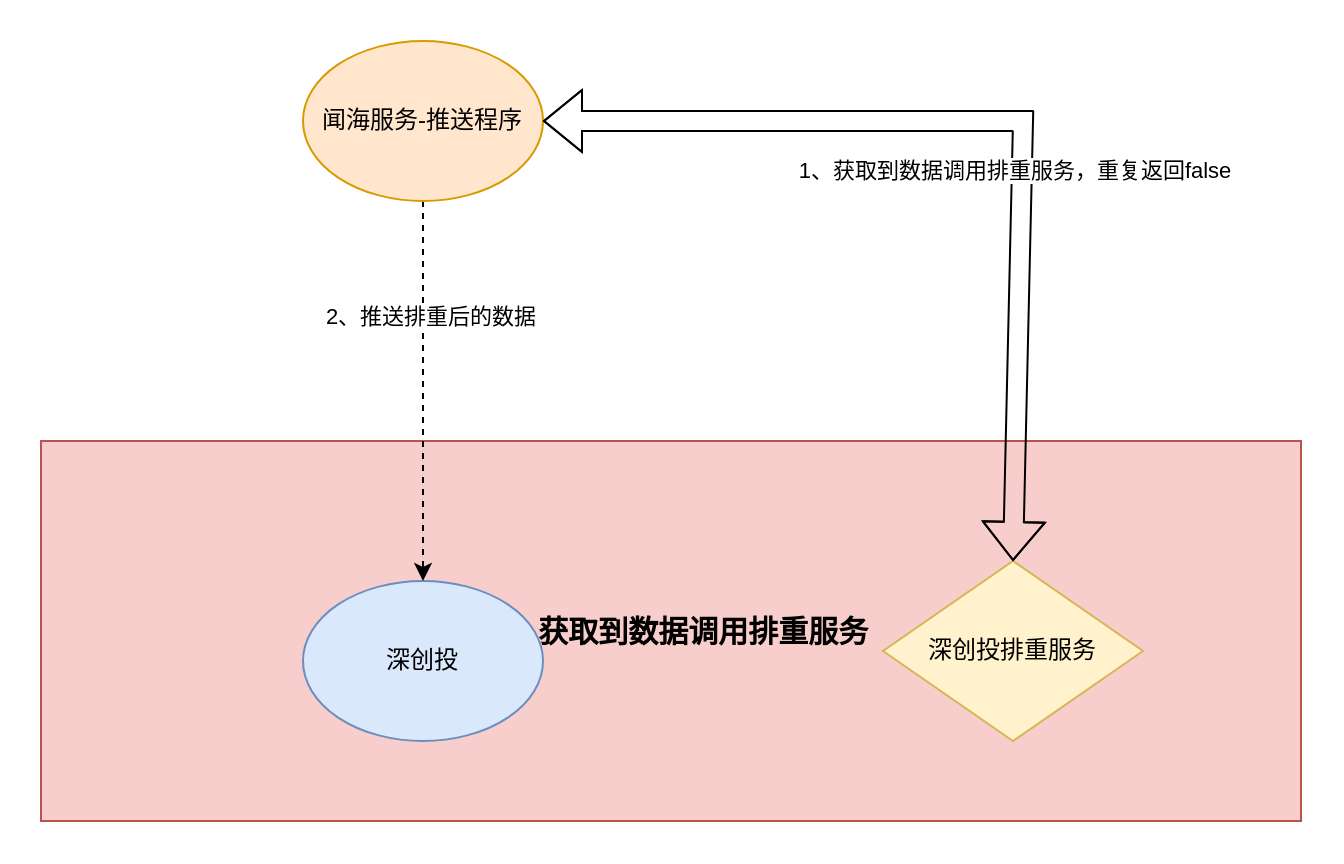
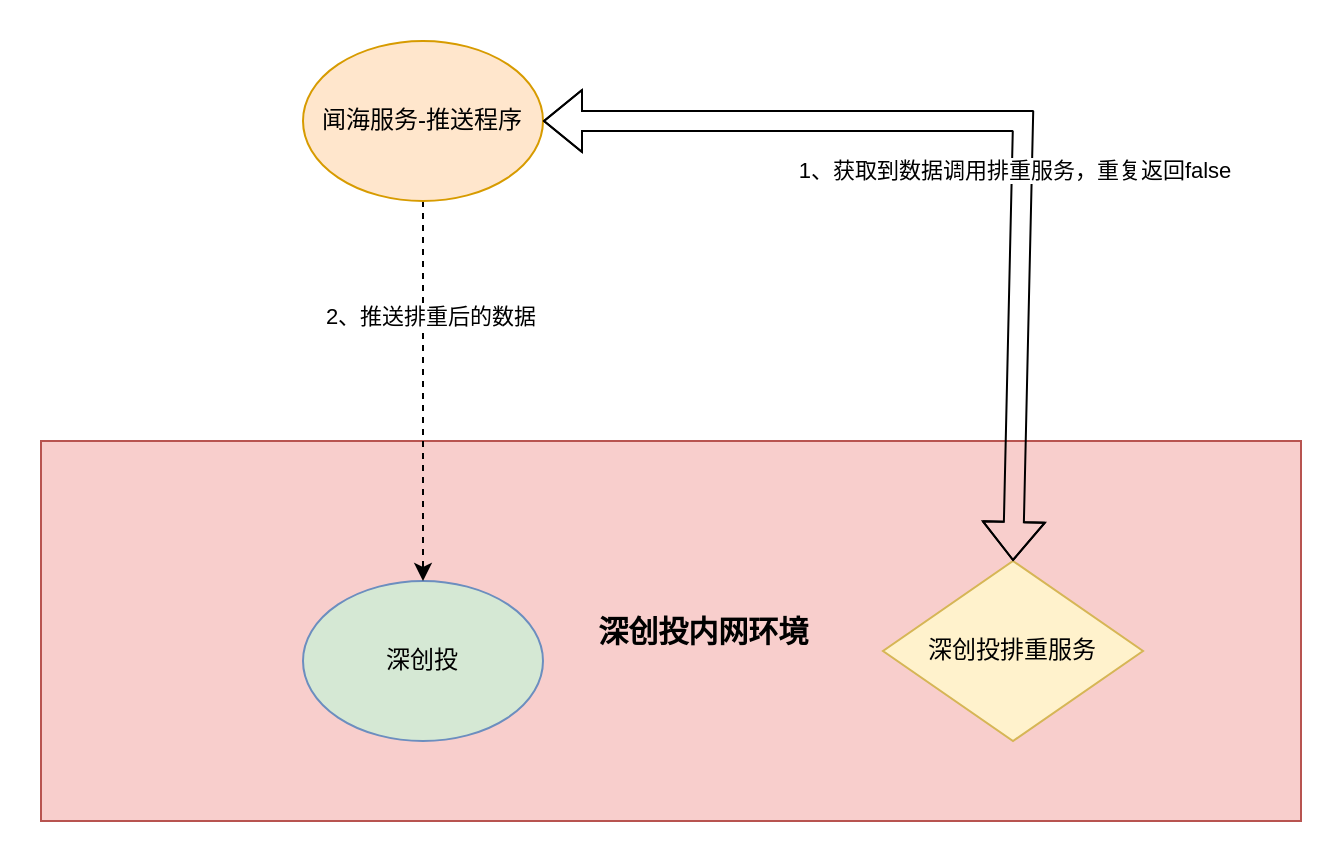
- <mxCell id="2" value="&lt;font style=&quot;font-size: 15px;&quot;&gt;&lt;b&gt;&amp;nbsp; &amp;nbsp; &amp;nbsp; &amp;nbsp; 获取到数据调用排重服务&lt;/b&gt;&lt;/font&gt;" style="rounded=0;whiteSpace=wrap;html=1;fillColor=#f8cecc;strokeColor=#b85450;" vertex="1" parent="1"><mxGeometry x="20" y="220" width="630" height="190" as="geometry" /></mxCell>
+ <mxCell id="2" value="&lt;font style=&quot;font-size: 15px;&quot;&gt;&lt;b&gt;&amp;nbsp; &amp;nbsp; &amp;nbsp; &amp;nbsp; 深创投内网环境&lt;/b&gt;&lt;/font&gt;" style="rounded=0;whiteSpace=wrap;html=1;fillColor=#f8cecc;strokeColor=#b85450;" vertex="1" parent="1"><mxGeometry x="20" y="220" width="630" height="190" as="geometry" /></mxCell>
- <mxCell id="3" value="深创投" style="ellipse;whiteSpace=wrap;html=1;fillColor=#dae8fc;strokeColor=#6c8ebf;" vertex="1" parent="1"><mxGeometry x="151" y="290" width="120" height="80" as="geometry" /></mxCell>
+ <mxCell id="3" value="深创投" style="ellipse;whiteSpace=wrap;html=1;fillColor=#d5e8d4;strokeColor=#6c8ebf;" vertex="1" parent="1"><mxGeometry x="151" y="290" width="120" height="80" as="geometry" /></mxCell>
